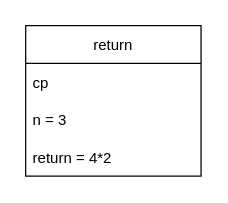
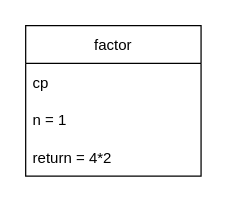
- <mxCell id="2" value="return" style="swimlane;fontStyle=0;childLayout=stackLayout;horizontal=1;startSize=30;horizontalStack=0;resizeParent=1;resizeParentMax=0;resizeLast=0;collapsible=1;marginBottom=0;" vertex="1" parent="1"><mxGeometry x="20" y="20" width="140" height="120" as="geometry" /></mxCell>
+ <mxCell id="2" value="factor" style="swimlane;fontStyle=0;childLayout=stackLayout;horizontal=1;startSize=30;horizontalStack=0;resizeParent=1;resizeParentMax=0;resizeLast=0;collapsible=1;marginBottom=0;" vertex="1" parent="1"><mxGeometry x="20" y="20" width="140" height="120" as="geometry" /></mxCell>
- <mxCell id="4" value="n = 3" style="text;strokeColor=none;fillColor=none;align=left;verticalAlign=middle;spacingLeft=4;spacingRight=4;overflow=hidden;points=[[0,0.5],[1,0.5]];portConstraint=eastwest;rotatable=0;" vertex="1" parent="2"><mxGeometry y="60" width="140" height="30" as="geometry" /></mxCell>
+ <mxCell id="4" value="n = 1" style="text;strokeColor=none;fillColor=none;align=left;verticalAlign=middle;spacingLeft=4;spacingRight=4;overflow=hidden;points=[[0,0.5],[1,0.5]];portConstraint=eastwest;rotatable=0;" vertex="1" parent="2"><mxGeometry y="60" width="140" height="30" as="geometry" /></mxCell>
